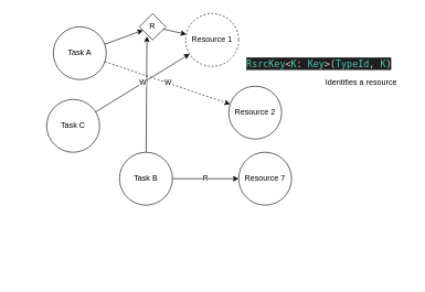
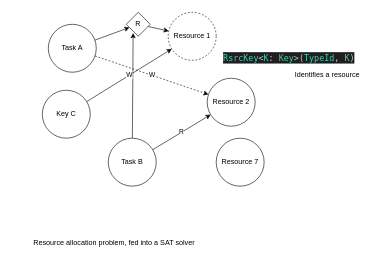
- <mxCell id="17" value="Task C" style="ellipse;whiteSpace=wrap;html=1;aspect=fixed;" vertex="1" parent="1"><mxGeometry x="70" y="150" width="80" height="80" as="geometry" /></mxCell>
+ <mxCell id="17" value="Key C" style="ellipse;whiteSpace=wrap;html=1;aspect=fixed;" vertex="1" parent="1"><mxGeometry x="70" y="150" width="80" height="80" as="geometry" /></mxCell>
- <mxCell id="5" value="R" style="edgeStyle=none;html=1;" parent="1" source="7" target="10" edge="1"><mxGeometry relative="1" as="geometry" /></mxCell>
+ <mxCell id="5" value="R" style="edgeStyle=none;html=1;" parent="1" source="7" target="9" edge="1"><mxGeometry relative="1" as="geometry" /></mxCell>
+ <mxCell id="13" value="Resource allocation problem, fed into a SAT solver" style="text;html=1;strokeColor=none;fillColor=none;align=center;verticalAlign=middle;whiteSpace=wrap;rounded=0;" parent="1" vertex="1"><mxGeometry x="20" y="390" width="340" height="30" as="geometry" /></mxCell>
